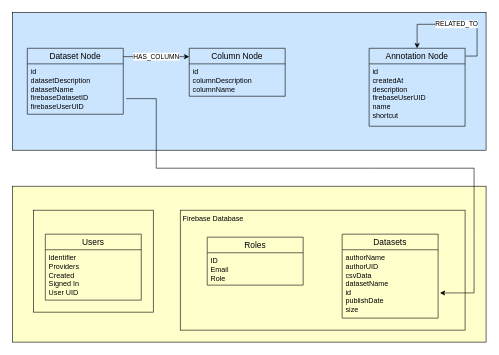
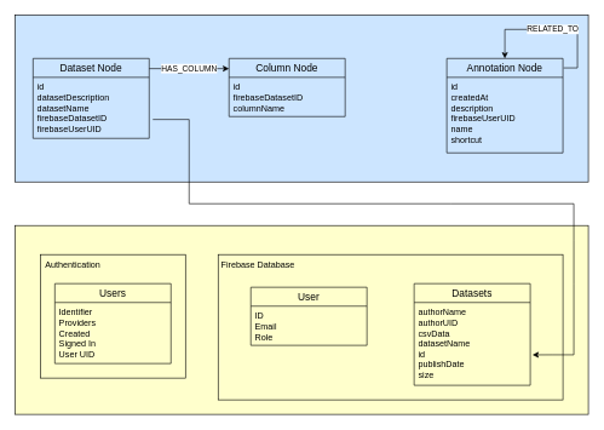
- <mxCell id="17" value="id&lt;br&gt;columnDescription&lt;br&gt;columnName" style="text;strokeColor=none;fillColor=none;spacingLeft=4;spacingRight=4;overflow=hidden;rotatable=0;points=[[0,0.5],[1,0.5]];portConstraint=eastwest;fontSize=12;whiteSpace=wrap;html=1;" vertex="1" parent="16"><mxGeometry y="26" width="160" height="54" as="geometry" /></mxCell>
+ <mxCell id="17" value="id&lt;br&gt;firebaseDatasetID&lt;br&gt;columnName" style="text;strokeColor=none;fillColor=none;spacingLeft=4;spacingRight=4;overflow=hidden;rotatable=0;points=[[0,0.5],[1,0.5]];portConstraint=eastwest;fontSize=12;whiteSpace=wrap;html=1;" vertex="1" parent="16"><mxGeometry y="26" width="160" height="54" as="geometry" /></mxCell>
+ <mxCell id="4" value="Authentication" style="text;html=1;strokeColor=none;fillColor=none;align=center;verticalAlign=middle;whiteSpace=wrap;rounded=0;" parent="1" vertex="1"><mxGeometry x="55" y="350" width="90" height="30" as="geometry" /></mxCell>
- <mxCell id="9" value="Roles" style="swimlane;fontStyle=0;childLayout=stackLayout;horizontal=1;startSize=26;horizontalStack=0;resizeParent=1;resizeParentMax=0;resizeLast=0;collapsible=1;marginBottom=0;align=center;fontSize=14;fillColor=#FFFFCC;" parent="1" vertex="1"><mxGeometry x="345" y="395" width="160" height="80" as="geometry" /></mxCell>
+ <mxCell id="9" value="User" style="swimlane;fontStyle=0;childLayout=stackLayout;horizontal=1;startSize=26;horizontalStack=0;resizeParent=1;resizeParentMax=0;resizeLast=0;collapsible=1;marginBottom=0;align=center;fontSize=14;fillColor=#FFFFCC;" parent="1" vertex="1"><mxGeometry x="345" y="395" width="160" height="80" as="geometry" /></mxCell>
